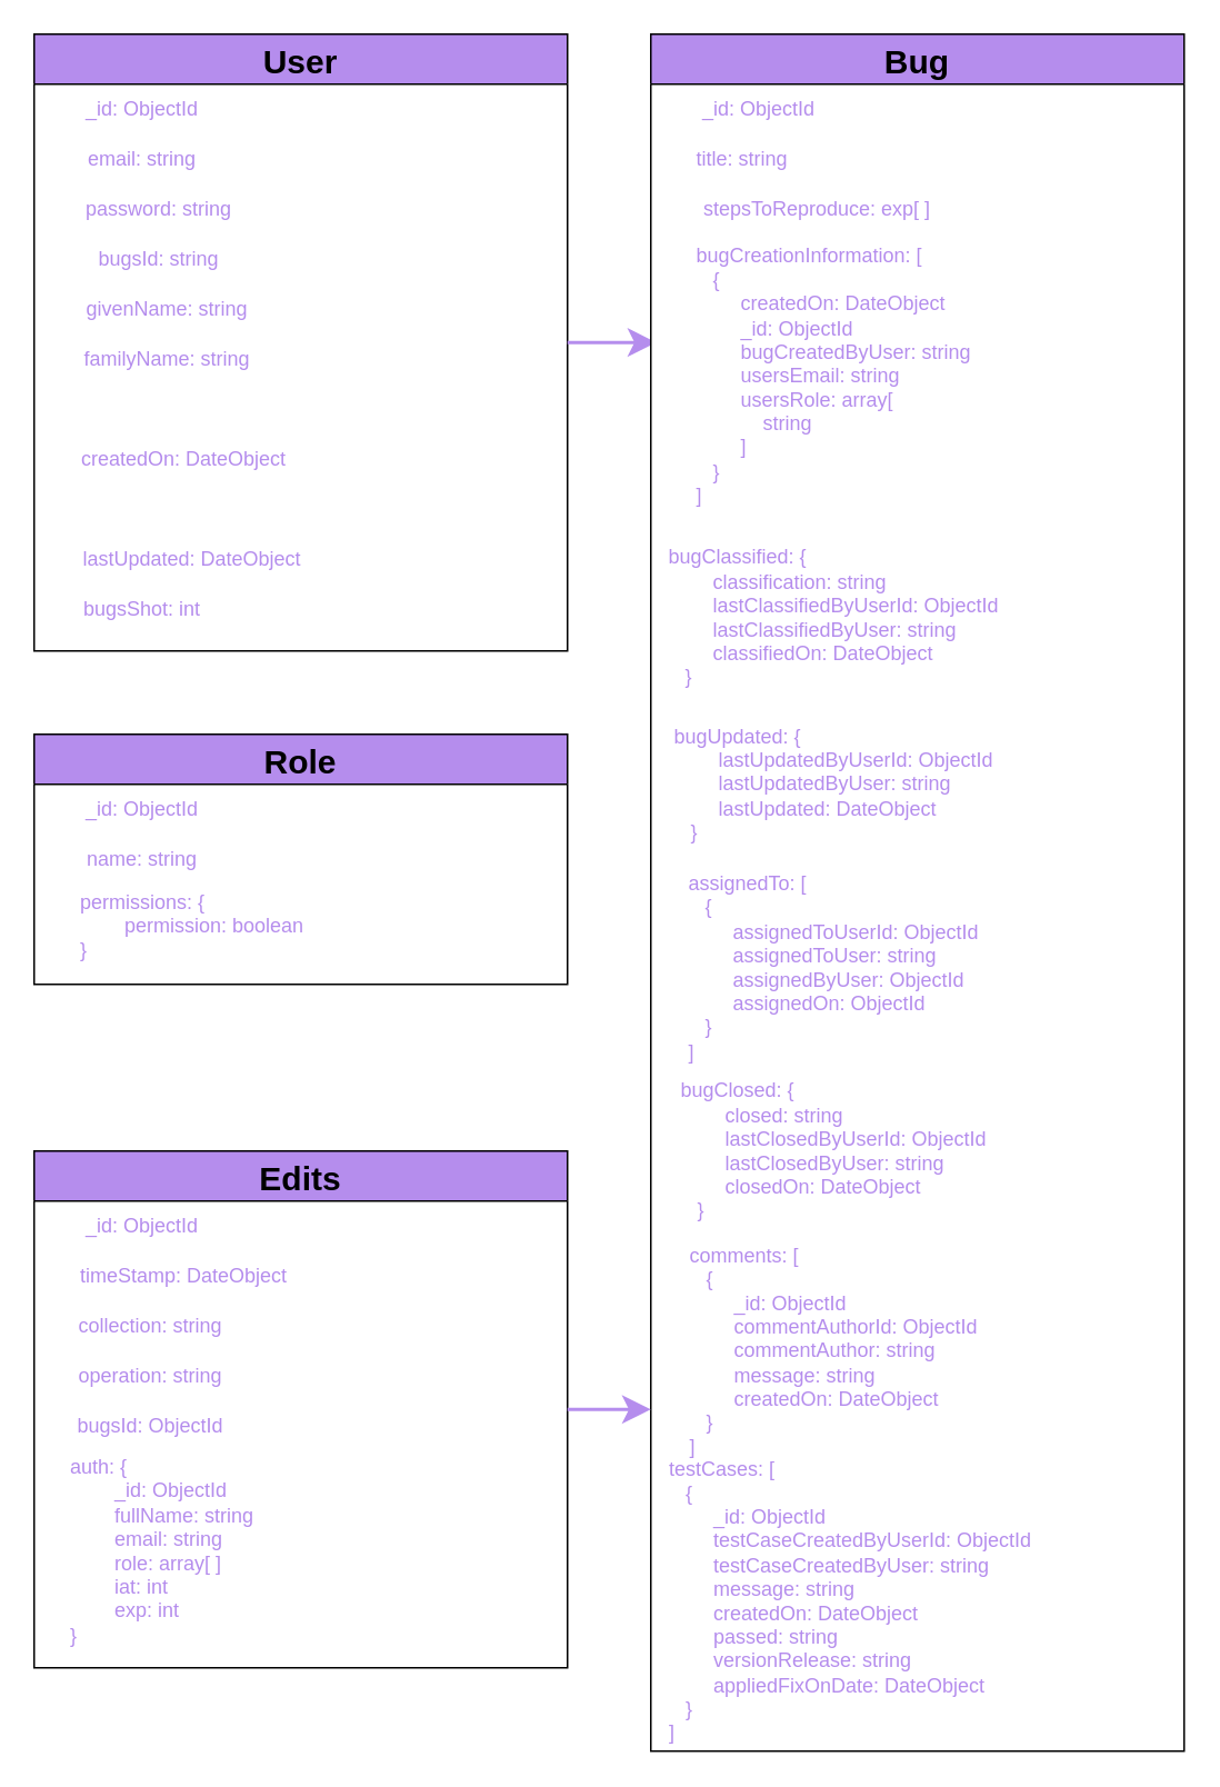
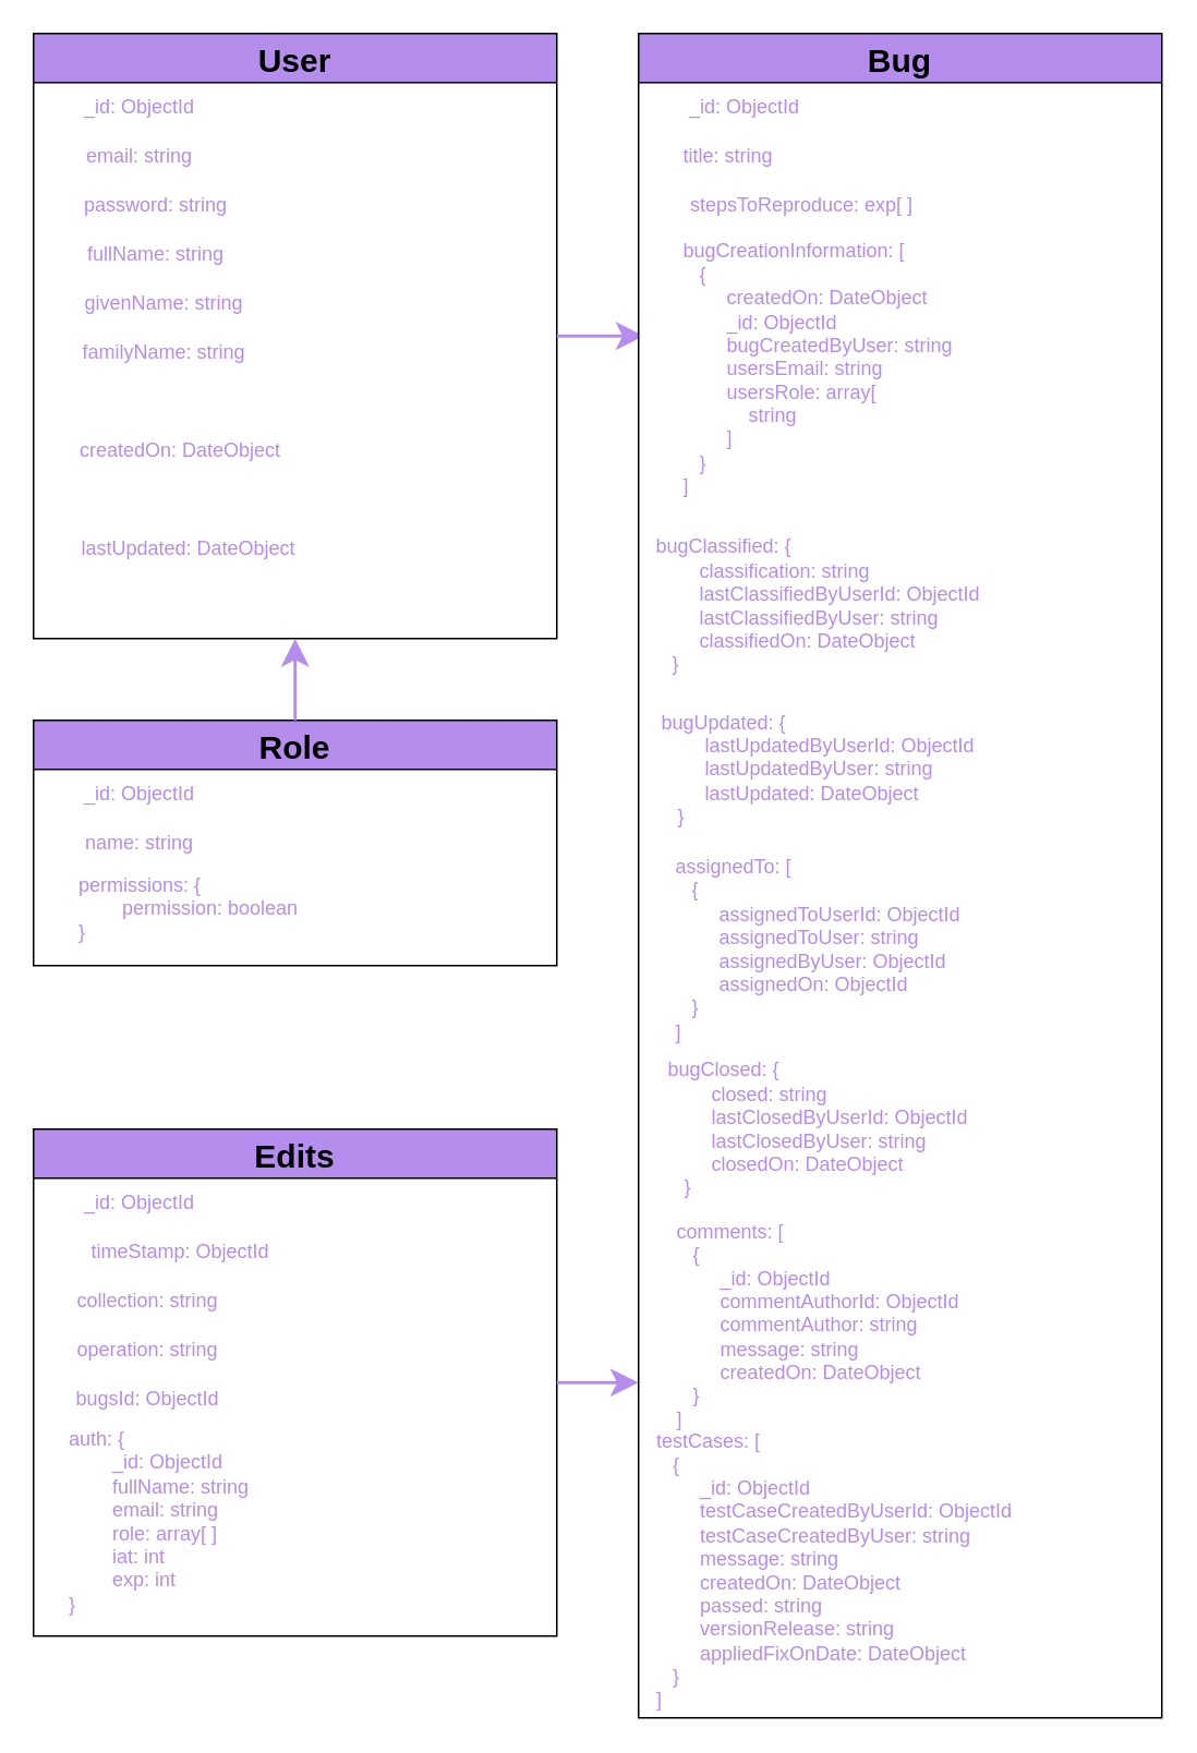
- <mxCell id="7" value="&lt;font color=&quot;#b58ded&quot;&gt;bugsId: string&lt;/font&gt;" style="text;html=1;align=center;verticalAlign=middle;whiteSpace=wrap;rounded=0;" vertex="1" parent="2"><mxGeometry x="20" y="120" width="110" height="30" as="geometry" /></mxCell>
+ <mxCell id="7" value="&lt;font color=&quot;#b58ded&quot;&gt;fullName: string&lt;/font&gt;" style="text;html=1;align=center;verticalAlign=middle;whiteSpace=wrap;rounded=0;" vertex="1" parent="2"><mxGeometry x="20" y="120" width="110" height="30" as="geometry" /></mxCell>
- <mxCell id="11" value="&lt;font color=&quot;#b58ded&quot;&gt;bugsShot: int&lt;/font&gt;" style="text;html=1;align=center;verticalAlign=middle;whiteSpace=wrap;rounded=0;" vertex="1" parent="2"><mxGeometry x="20" y="330" width="90" height="30" as="geometry" /></mxCell>
+ <mxCell id="31" value="" style="endArrow=classic;html=1;rounded=1;strokeColor=#B58DED;strokeWidth=2;fontSize=20;fontColor=#B58DED;startSize=10;endSize=11;entryX=0.5;entryY=1;entryDx=0;entryDy=0;exitX=0.5;exitY=0;exitDx=0;exitDy=0;" edge="1" parent="1" source="26" target="2"><mxGeometry width="50" height="50" relative="1" as="geometry"><mxPoint x="210" y="450" as="sourcePoint" /><mxPoint x="260" y="400" as="targetPoint" /></mxGeometry></mxCell>
- <mxCell id="34" value="&lt;font color=&quot;#b58ded&quot;&gt;timeStamp: DateObject&lt;/font&gt;" style="text;html=1;align=center;verticalAlign=middle;whiteSpace=wrap;rounded=0;" vertex="1" parent="32"><mxGeometry x="20" y="60" width="140" height="30" as="geometry" /></mxCell>
+ <mxCell id="34" value="&lt;font color=&quot;#b58ded&quot;&gt;timeStamp: ObjectId&lt;/font&gt;" style="text;html=1;align=center;verticalAlign=middle;whiteSpace=wrap;rounded=0;" vertex="1" parent="32"><mxGeometry x="20" y="60" width="140" height="30" as="geometry" /></mxCell>
